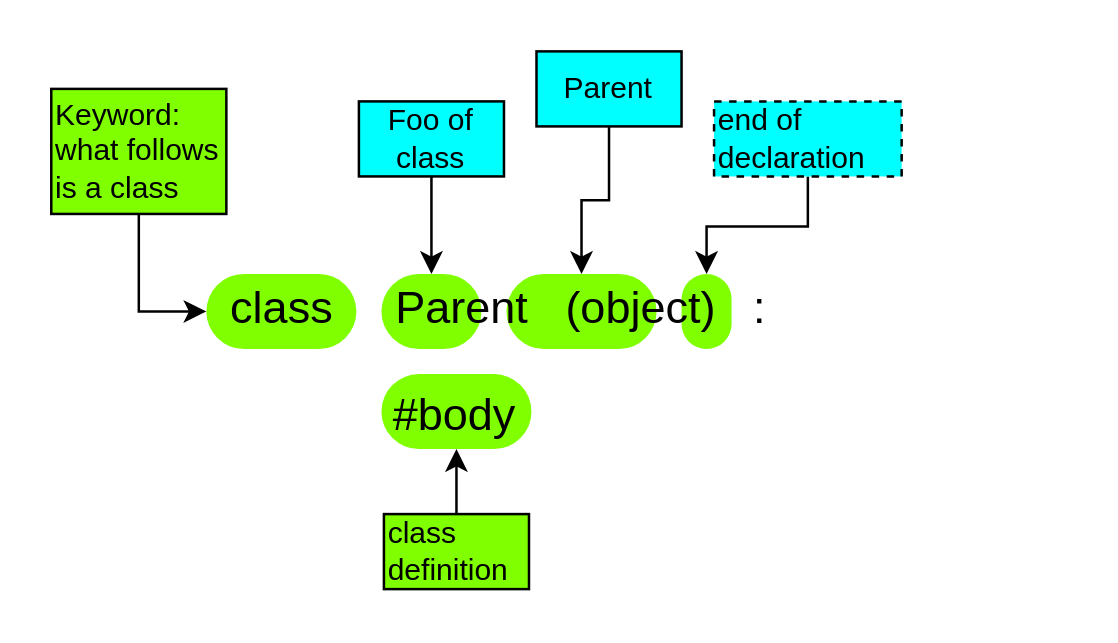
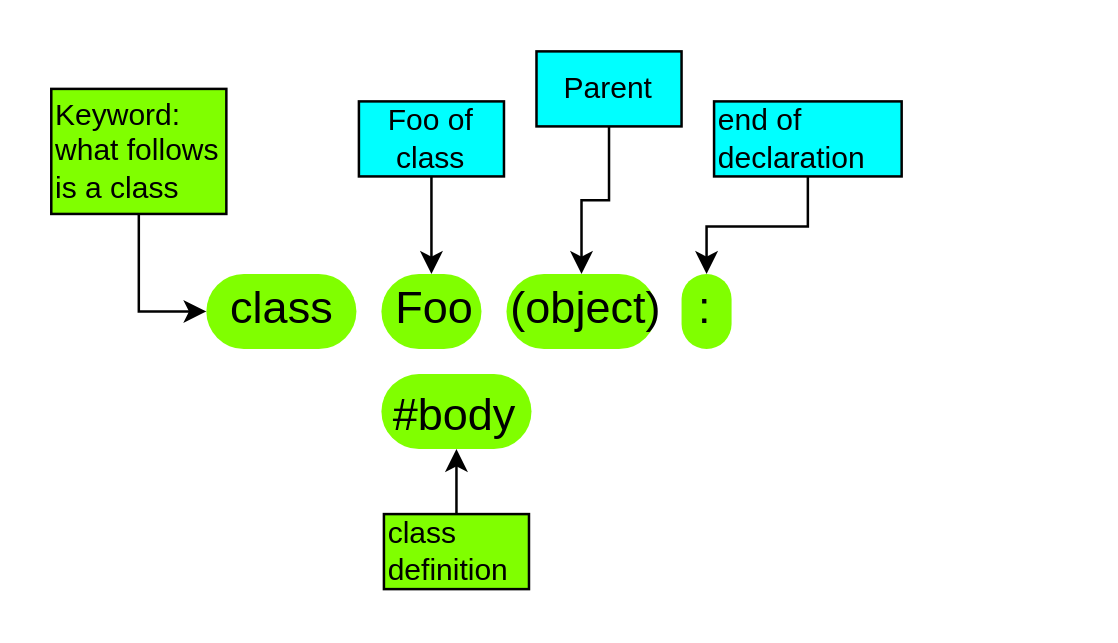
- <mxCell id="15" value="end of declaration" style="rounded=0;whiteSpace=wrap;html=1;fillColor=#00FFFF;align=left;dashed=1;" vertex="1" parent="1"><mxGeometry x="285" y="40" width="75" height="30" as="geometry" /></mxCell>
+ <mxCell id="15" value="end of declaration" style="rounded=0;whiteSpace=wrap;html=1;fillColor=#00FFFF;align=left;" vertex="1" parent="1"><mxGeometry x="285" y="40" width="75" height="30" as="geometry" /></mxCell>
- <mxCell id="18" value="&lt;font style=&quot;font-size: 18px&quot;&gt;&amp;nbsp;class&amp;nbsp; &amp;nbsp; &amp;nbsp;Parent&amp;nbsp; &amp;nbsp;(object)&amp;nbsp; &amp;nbsp;:&lt;br&gt;&lt;br&gt;&amp;nbsp; &amp;nbsp; &amp;nbsp; &amp;nbsp; &amp;nbsp; &amp;nbsp; &amp;nbsp; #body&lt;/font&gt;" style="text;html=1;strokeColor=none;fillColor=none;align=left;verticalAlign=middle;whiteSpace=wrap;rounded=0;" vertex="1" parent="1"><mxGeometry x="85" y="95" width="340" height="100" as="geometry" /></mxCell>
+ <mxCell id="18" value="&lt;font style=&quot;font-size: 18px&quot;&gt;&amp;nbsp;class&amp;nbsp; &amp;nbsp; &amp;nbsp;Foo&amp;nbsp; &amp;nbsp;(object)&amp;nbsp; &amp;nbsp;:&lt;br&gt;&lt;br&gt;&amp;nbsp; &amp;nbsp; &amp;nbsp; &amp;nbsp; &amp;nbsp; &amp;nbsp; &amp;nbsp; #body&lt;/font&gt;" style="text;html=1;strokeColor=none;fillColor=none;align=left;verticalAlign=middle;whiteSpace=wrap;rounded=0;" vertex="1" parent="1"><mxGeometry x="85" y="95" width="340" height="100" as="geometry" /></mxCell>
